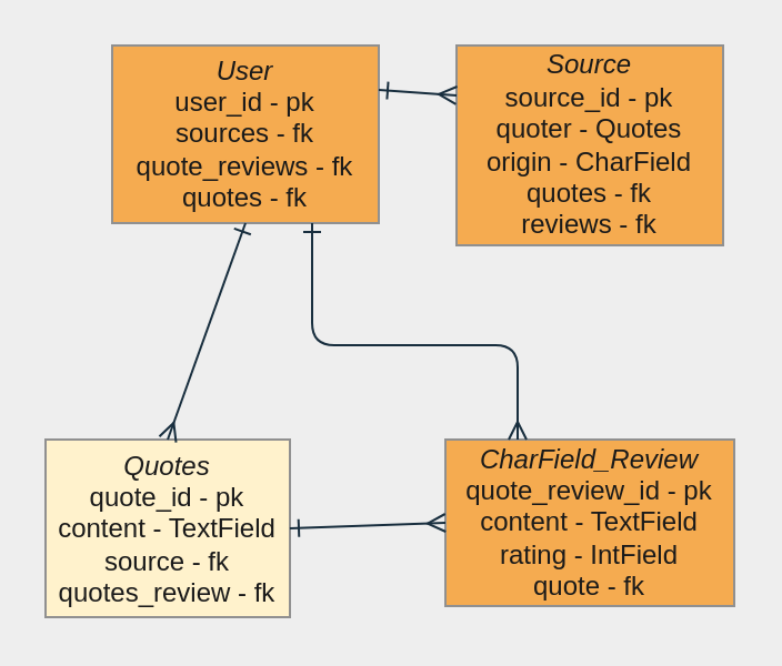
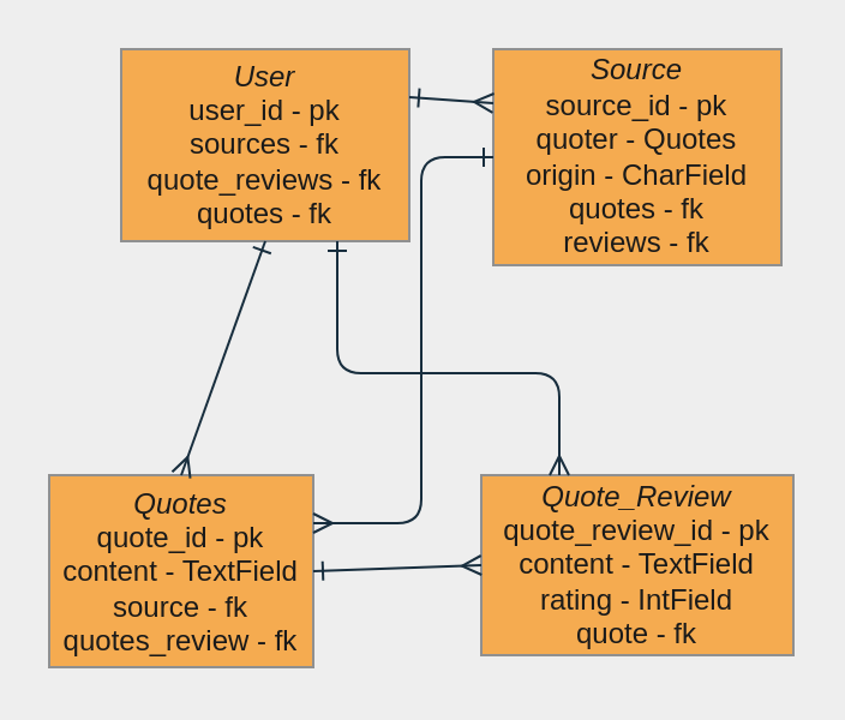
+ <mxCell id="7" value="" style="endArrow=ERmany;html=1;entryX=1;entryY=0.25;entryDx=0;entryDy=0;exitX=0;exitY=0.5;exitDx=0;exitDy=0;endFill=0;startArrow=ERone;startFill=0;edgeStyle=elbowEdgeStyle;labelBackgroundColor=#EEEEEE;strokeColor=#182E3E;fontColor=#1A1A1A;" parent="1" source="4" target="2" edge="1"><mxGeometry width="50" height="50" relative="1" as="geometry"><mxPoint x="85" y="195" as="sourcePoint" /><mxPoint x="85" y="115" as="targetPoint" /><Array as="points"><mxPoint x="175" y="155" /></Array></mxGeometry></mxCell>
- <mxCell id="5" value="&lt;i&gt;CharField_Review&lt;/i&gt;&lt;br&gt;quote_review_id - pk&lt;br&gt;content - TextField&lt;br&gt;rating - IntField&lt;br&gt;quote - fk" style="rounded=0;whiteSpace=wrap;html=1;fillColor=#F5AB50;strokeColor=#909090;fontColor=#1A1A1A;" parent="1" vertex="1"><mxGeometry x="200" y="197.5" width="130" height="75" as="geometry" /></mxCell>
+ <mxCell id="5" value="&lt;i&gt;Quote_Review&lt;/i&gt;&lt;br&gt;quote_review_id - pk&lt;br&gt;content - TextField&lt;br&gt;rating - IntField&lt;br&gt;quote - fk" style="rounded=0;whiteSpace=wrap;html=1;fillColor=#F5AB50;strokeColor=#909090;fontColor=#1A1A1A;" parent="1" vertex="1"><mxGeometry x="200" y="197.5" width="130" height="75" as="geometry" /></mxCell>
- <mxCell id="2" value="&lt;i&gt;Quotes&lt;/i&gt;&lt;br&gt;quote_id - pk&lt;br&gt;content - TextField&lt;br&gt;source - fk&lt;br&gt;quotes_review - fk" style="rounded=0;whiteSpace=wrap;html=1;fillColor=#fff2cc;strokeColor=#909090;fontColor=#1A1A1A;" parent="1" vertex="1"><mxGeometry x="20" y="197.5" width="110" height="80" as="geometry" /></mxCell>
+ <mxCell id="2" value="&lt;i&gt;Quotes&lt;/i&gt;&lt;br&gt;quote_id - pk&lt;br&gt;content - TextField&lt;br&gt;source - fk&lt;br&gt;quotes_review - fk" style="rounded=0;whiteSpace=wrap;html=1;fillColor=#F5AB50;strokeColor=#909090;fontColor=#1A1A1A;" parent="1" vertex="1"><mxGeometry x="20" y="197.5" width="110" height="80" as="geometry" /></mxCell>
